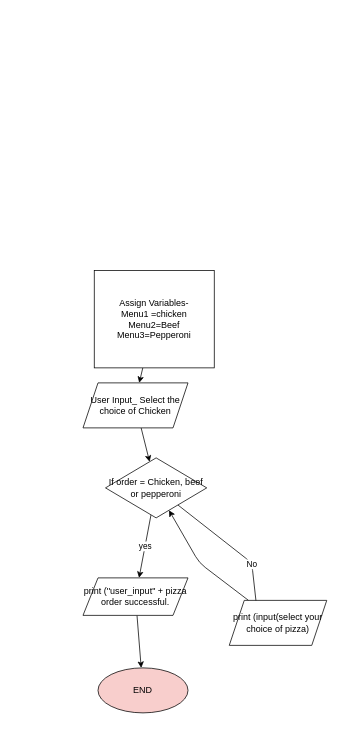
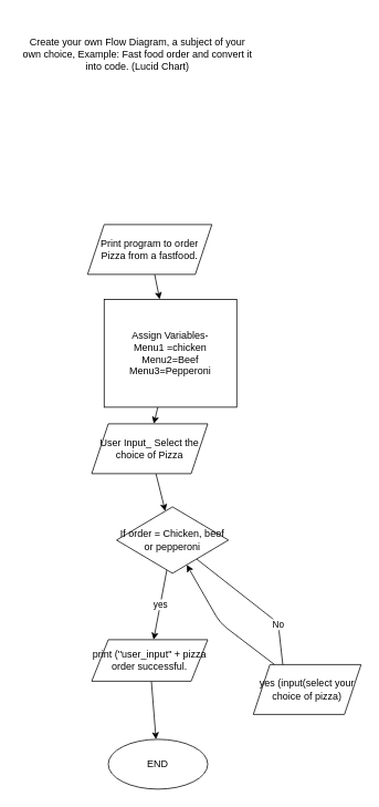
+ <mxCell id="16" value="&#10;&#10;Create your own Flow Diagram, a subject of your &#10;own choice, Example: Fast food order and convert it &#10;into code. (Lucid Chart)&#10;&#10;" style="text;html=1;align=center;verticalAlign=middle;resizable=0;points=[];autosize=1;strokeColor=none;fillColor=none;" vertex="1" parent="1"><mxGeometry x="20" y="20" width="290" height="90" as="geometry" /></mxCell>
+ <mxCell id="3" value="Print program to order Pizza from a fastfood.&lt;br&gt;" style="shape=parallelogram;perimeter=parallelogramPerimeter;whiteSpace=wrap;html=1;fixedSize=1;" vertex="1" parent="1"><mxGeometry x="105" width="150" height="60" as="geometry" y="270" /></mxCell>
+ <mxCell id="2" value="" style="edgeStyle=none;html=1;" edge="1" parent="1" source="3" target="5"><mxGeometry relative="1" as="geometry" /></mxCell>
- <mxCell id="7" value="User Input_ Select the choice of Chicken" style="shape=parallelogram;perimeter=parallelogramPerimeter;whiteSpace=wrap;html=1;fixedSize=1;" vertex="1" parent="1"><mxGeometry x="110" y="510" width="140" height="60" as="geometry" /></mxCell>
+ <mxCell id="7" value="User Input_ Select the choice of Pizza" style="shape=parallelogram;perimeter=parallelogramPerimeter;whiteSpace=wrap;html=1;fixedSize=1;" vertex="1" parent="1"><mxGeometry x="110" y="510" width="140" height="60" as="geometry" /></mxCell>
- <mxCell id="14" value="print (input(select your choice of pizza)" style="shape=parallelogram;perimeter=parallelogramPerimeter;whiteSpace=wrap;html=1;fixedSize=1;" vertex="1" parent="1"><mxGeometry x="305" y="800" width="130" height="60" as="geometry" /></mxCell>
+ <mxCell id="14" value="yes (input(select your choice of pizza)" style="shape=parallelogram;perimeter=parallelogramPerimeter;whiteSpace=wrap;html=1;fixedSize=1;" vertex="1" parent="1"><mxGeometry x="305" y="800" width="130" height="60" as="geometry" /></mxCell>
- <mxCell id="15" value="END" style="ellipse;whiteSpace=wrap;html=1;fillColor=#f8cecc;" vertex="1" parent="1"><mxGeometry x="130" y="890" width="120" height="60" as="geometry" /></mxCell>
+ <mxCell id="15" value="END" style="ellipse;whiteSpace=wrap;html=1;" vertex="1" parent="1"><mxGeometry x="130" y="890" width="120" height="60" as="geometry" /></mxCell>
